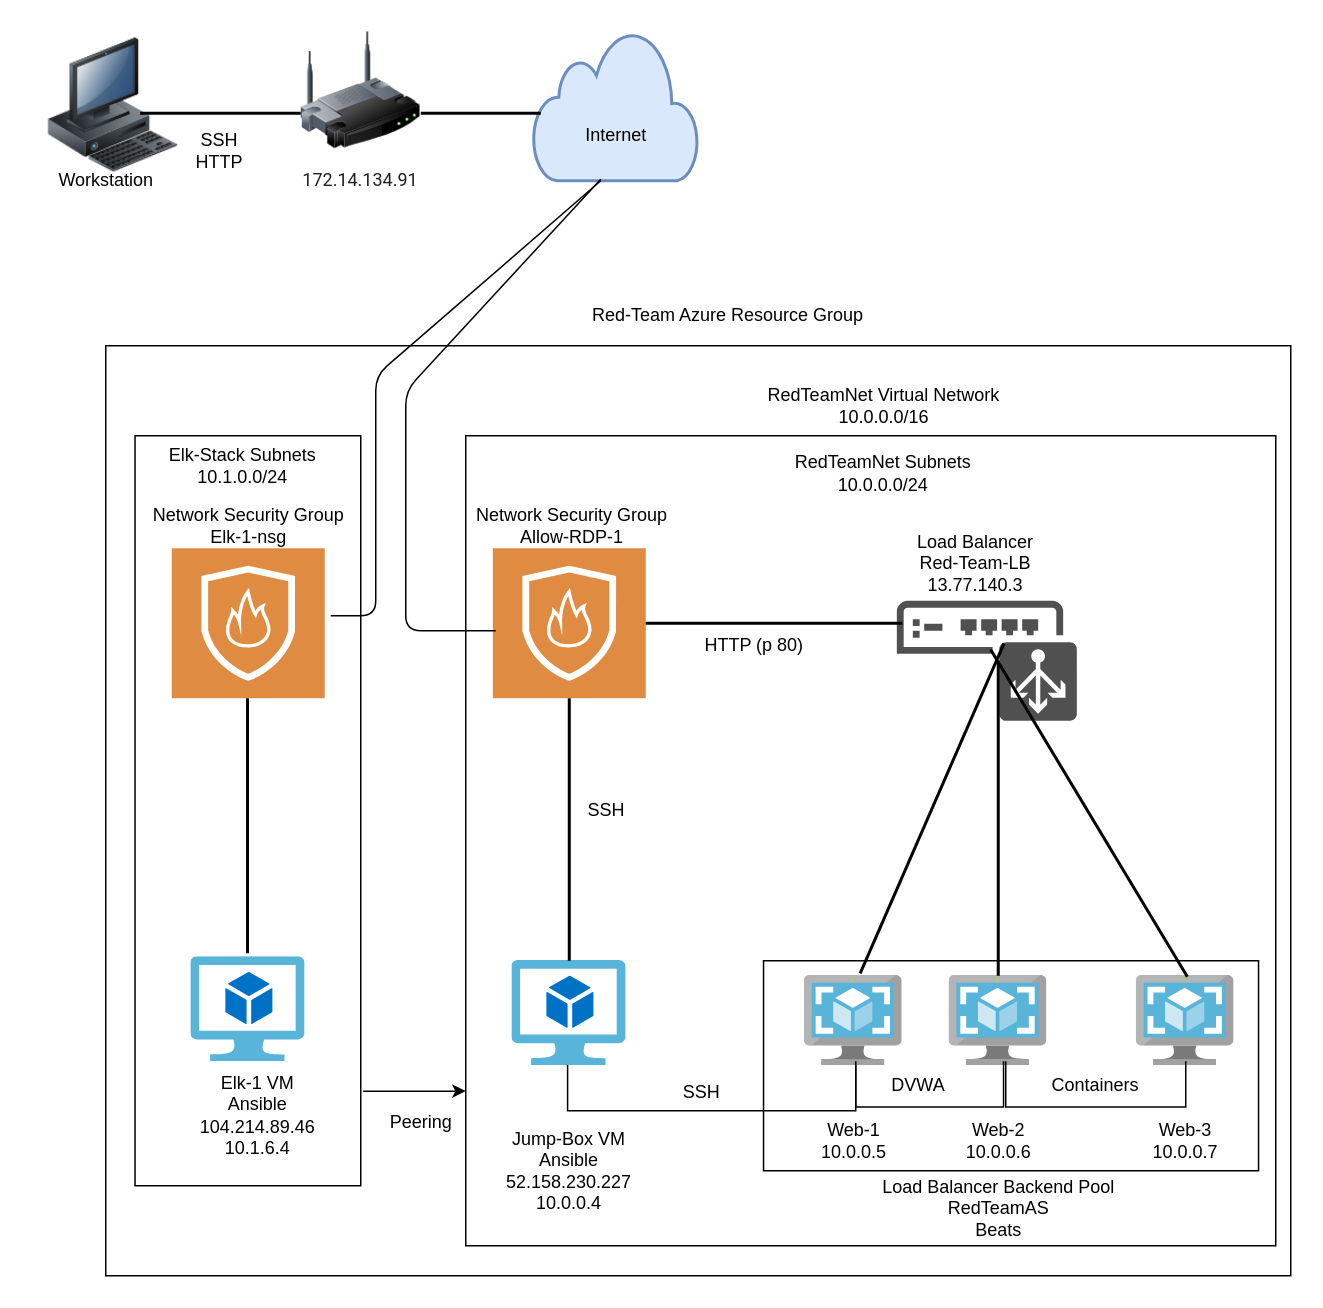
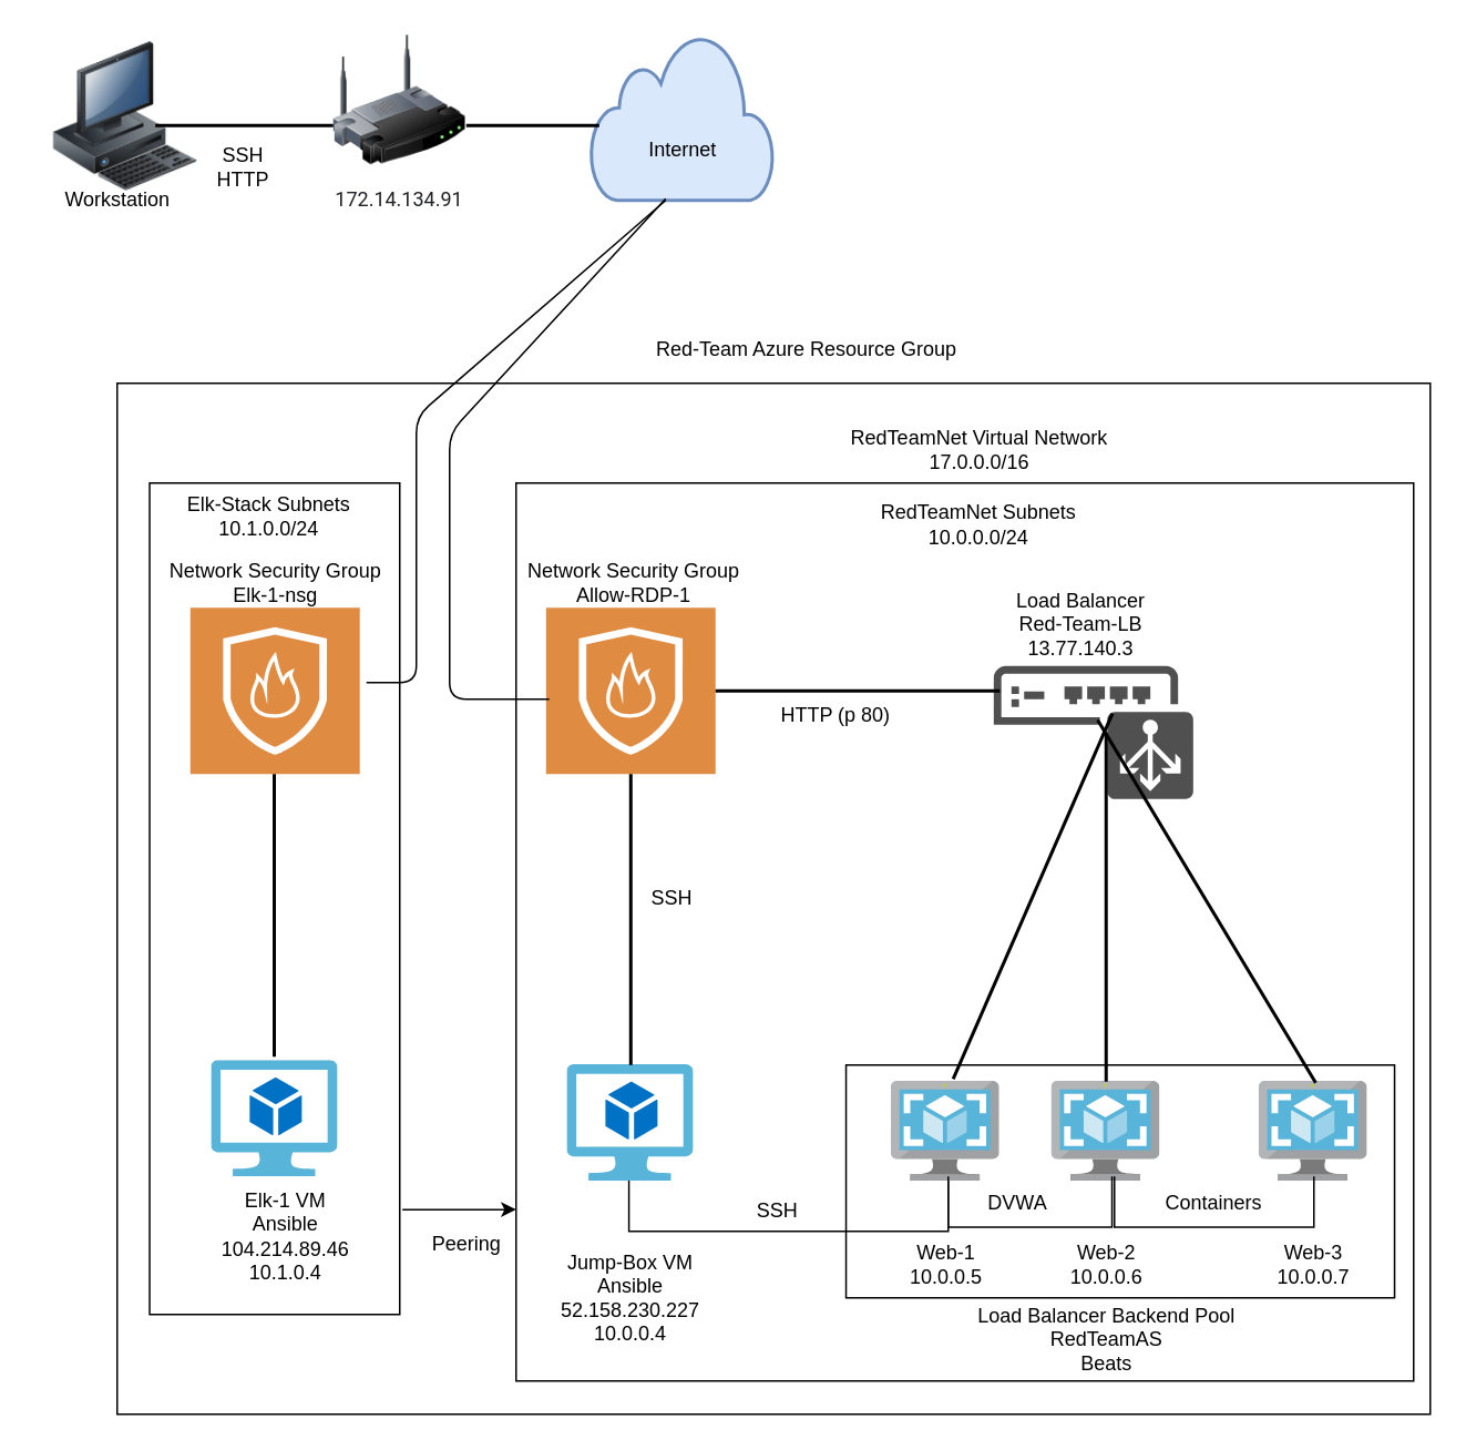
- <mxCell id="20" value="RedTeamNet Virtual Network&lt;br&gt;10.0.0.0/16" style="text;html=1;strokeColor=none;fillColor=none;align=center;verticalAlign=middle;whiteSpace=wrap;rounded=0;" parent="1" vertex="1"><mxGeometry x="508.53" y="260" width="160" height="20" as="geometry" /></mxCell>
+ <mxCell id="20" value="RedTeamNet Virtual Network&lt;br&gt;17.0.0.0/16" style="text;html=1;strokeColor=none;fillColor=none;align=center;verticalAlign=middle;whiteSpace=wrap;rounded=0;" parent="1" vertex="1"><mxGeometry x="508.53" y="260" width="160" height="20" as="geometry" /></mxCell>
- <mxCell id="47" value="Elk-1 VM&lt;br&gt;Ansible&lt;br&gt;104.214.89.46&lt;br&gt;10.1.6.4" style="text;html=1;align=center;verticalAlign=middle;resizable=0;points=[];autosize=1;" parent="1" vertex="1"><mxGeometry x="125.98" y="712.5" width="90" height="60" as="geometry" /></mxCell>
+ <mxCell id="47" value="Elk-1 VM&lt;br&gt;Ansible&lt;br&gt;104.214.89.46&lt;br&gt;10.1.0.4" style="text;html=1;align=center;verticalAlign=middle;resizable=0;points=[];autosize=1;" parent="1" vertex="1"><mxGeometry x="125.98" y="712.5" width="90" height="60" as="geometry" /></mxCell>
